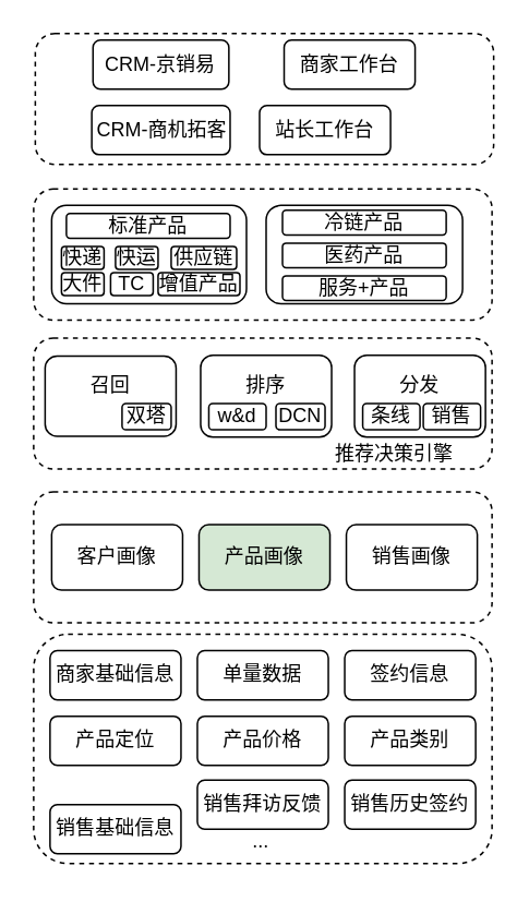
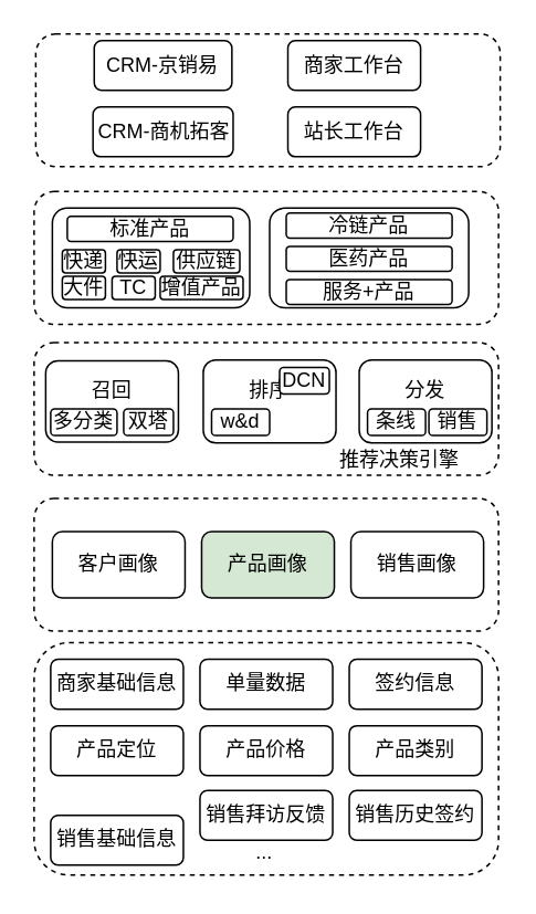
- <mxCell id="18" value="站长工作台" style="rounded=1;whiteSpace=wrap;html=1;" vertex="1" parent="13"><mxGeometry x="137" y="44" width="80" height="30" as="geometry" /></mxCell>
+ <mxCell id="18" value="站长工作台" style="rounded=1;whiteSpace=wrap;html=1;" vertex="1" parent="13"><mxGeometry x="152" y="44" width="80" height="30" as="geometry" /></mxCell>
+ <mxCell id="40" value="多分类" style="rounded=1;whiteSpace=wrap;html=1;" vertex="1" parent="33"><mxGeometry x="10" y="40" width="40" height="16" as="geometry" /></mxCell>
- <mxCell id="42" value="DCN" style="rounded=1;whiteSpace=wrap;html=1;" vertex="1" parent="33"><mxGeometry x="148" y="40" width="30" height="16" as="geometry" /></mxCell>
+ <mxCell id="42" value="DCN" style="rounded=1;whiteSpace=wrap;html=1;" vertex="1" parent="33"><mxGeometry x="148" y="15" width="30" height="16" as="geometry" /></mxCell>
